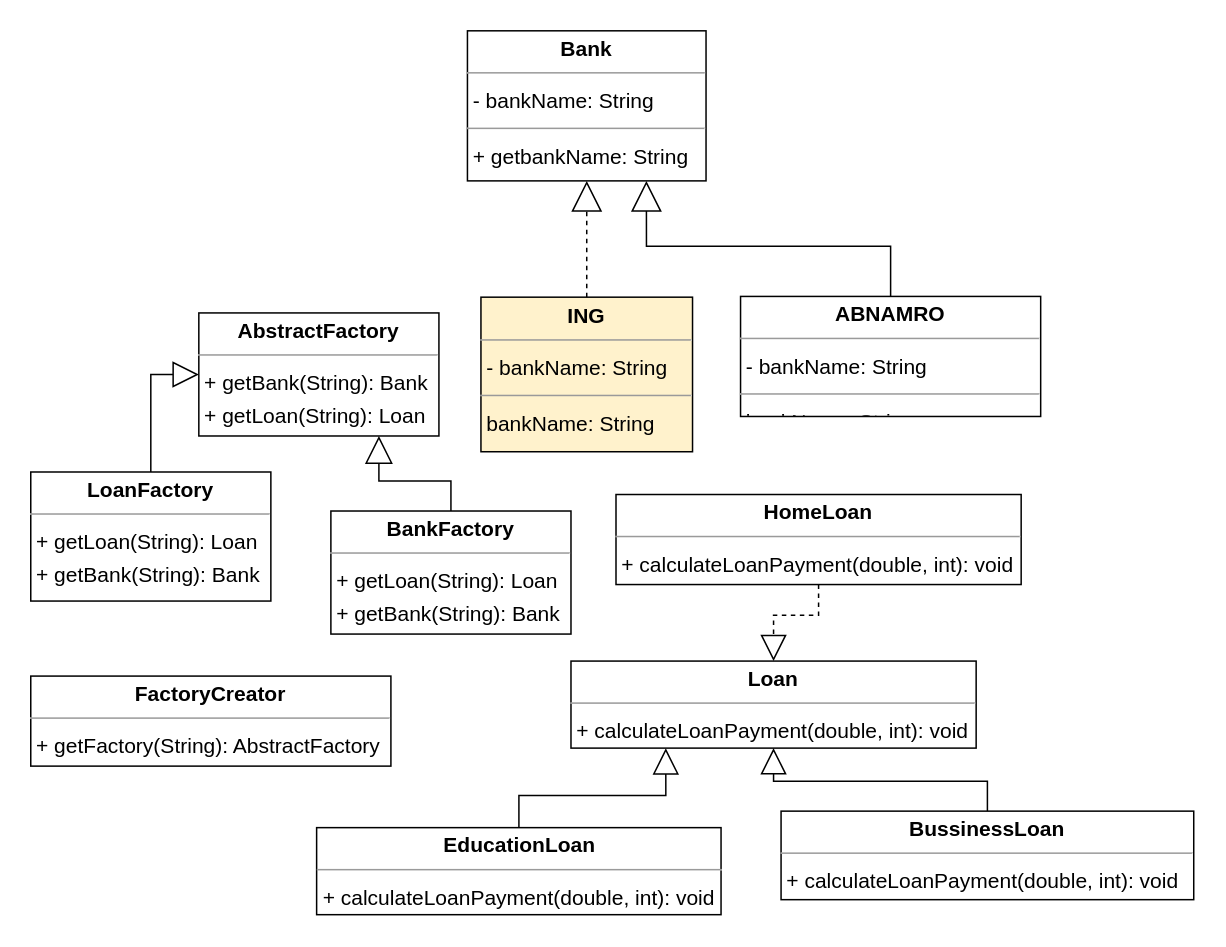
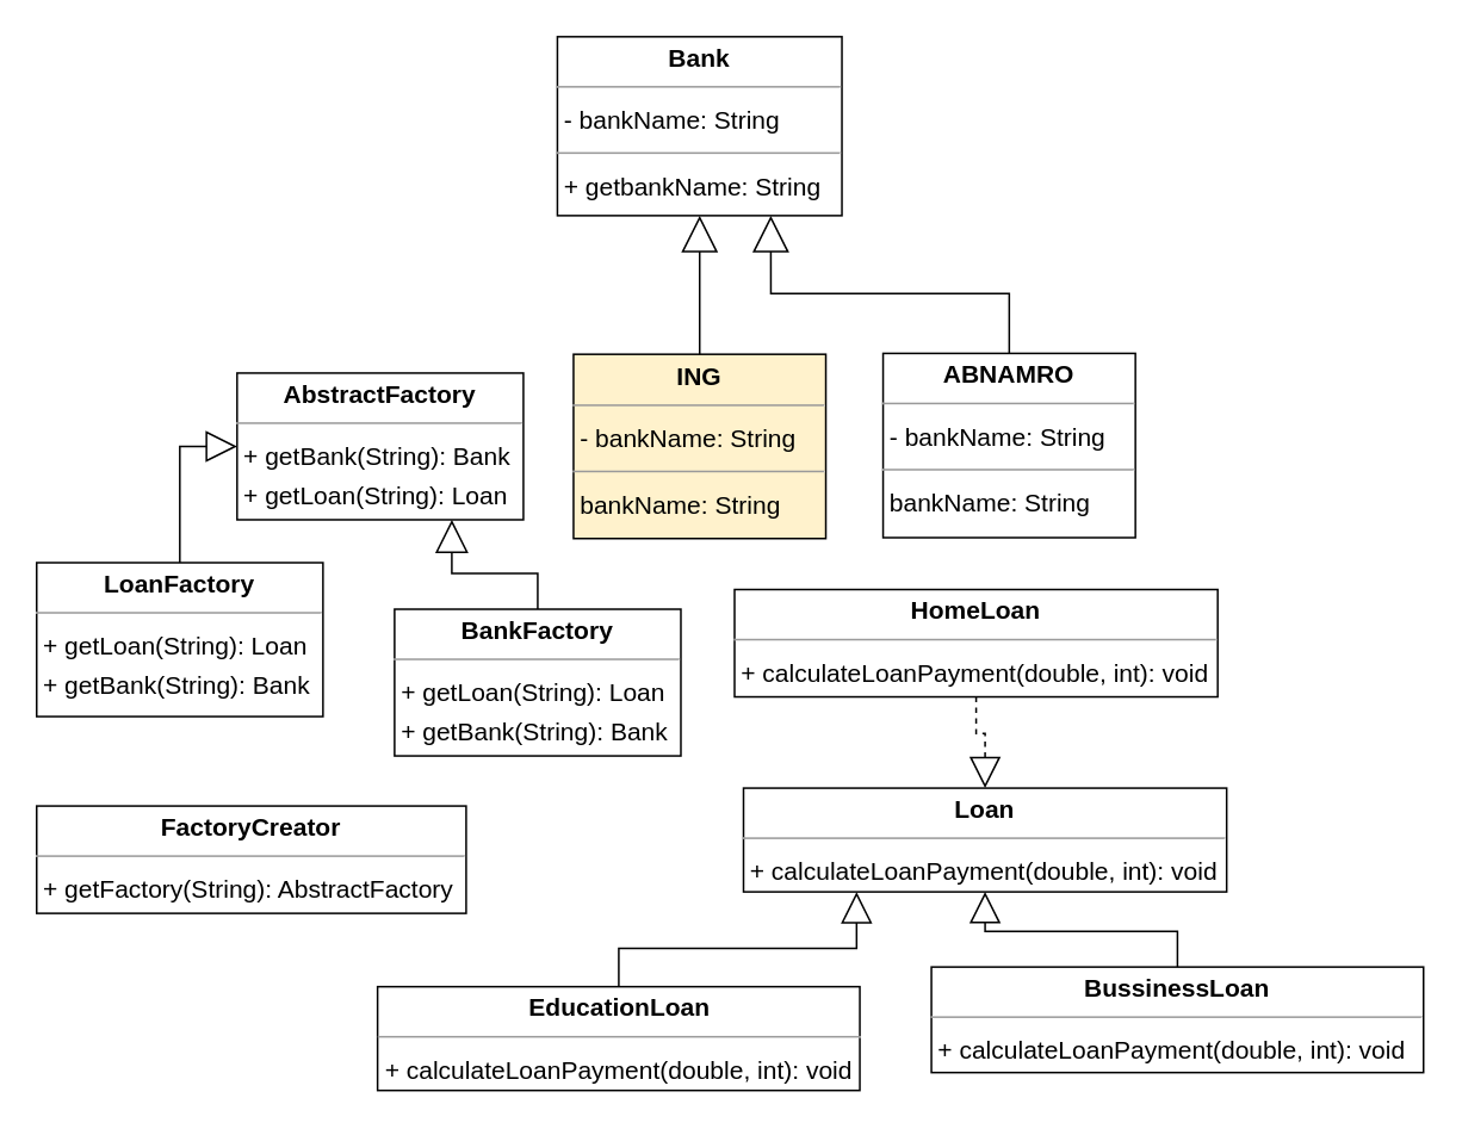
- <mxCell id="14" value="" style="edgeStyle=orthogonalEdgeStyle;rounded=0;orthogonalLoop=1;jettySize=auto;html=1;endArrow=block;endFill=0;endSize=18;dashed=1;" edge="1" parent="1" source="15" target="4"><mxGeometry relative="1" as="geometry" /></mxCell>
+ <mxCell id="14" value="" style="edgeStyle=orthogonalEdgeStyle;rounded=0;orthogonalLoop=1;jettySize=auto;html=1;endArrow=block;endFill=0;endSize=18;" edge="1" parent="1" source="15" target="4"><mxGeometry relative="1" as="geometry" /></mxCell>
- <mxCell id="2" value="&lt;p style=&quot;margin:0px;margin-top:4px;text-align:center;&quot;&gt;&lt;b&gt;ABNAMRO&lt;/b&gt;&lt;/p&gt;&lt;hr size=&quot;1&quot;/&gt;&lt;p style=&quot;margin:0 0 0 4px;line-height:1.6;&quot;&gt;- bankName: String&lt;/p&gt;&lt;hr size=&quot;1&quot;/&gt;&lt;p style=&quot;margin:0 0 0 4px;line-height:1.6;&quot;&gt; bankName: String&lt;/p&gt;" style="verticalAlign=top;align=left;overflow=fill;fontSize=14;fontFamily=Helvetica;html=1;rounded=0;shadow=0;comic=0;labelBackgroundColor=none;strokeWidth=1;" vertex="1" parent="1"><mxGeometry x="493" y="197" width="200" height="80" as="geometry" /></mxCell>
+ <mxCell id="2" value="&lt;p style=&quot;margin:0px;margin-top:4px;text-align:center;&quot;&gt;&lt;b&gt;ABNAMRO&lt;/b&gt;&lt;/p&gt;&lt;hr size=&quot;1&quot;/&gt;&lt;p style=&quot;margin:0 0 0 4px;line-height:1.6;&quot;&gt;- bankName: String&lt;/p&gt;&lt;hr size=&quot;1&quot;/&gt;&lt;p style=&quot;margin:0 0 0 4px;line-height:1.6;&quot;&gt; bankName: String&lt;/p&gt;" style="verticalAlign=top;align=left;overflow=fill;fontSize=14;fontFamily=Helvetica;html=1;rounded=0;shadow=0;comic=0;labelBackgroundColor=none;strokeWidth=1;" vertex="1" parent="1"><mxGeometry x="493" y="197" width="141" height="103" as="geometry" /></mxCell>
- <mxCell id="16" value="&lt;p style=&quot;margin:0px;margin-top:4px;text-align:center;&quot;&gt;&lt;b&gt;Loan&lt;/b&gt;&lt;/p&gt;&lt;hr size=&quot;1&quot;/&gt;&lt;p style=&quot;margin:0 0 0 4px;line-height:1.6;&quot;&gt;+ calculateLoanPayment(double, int): void&lt;/p&gt;" style="verticalAlign=top;align=left;overflow=fill;fontSize=14;fontFamily=Helvetica;html=1;rounded=0;shadow=0;comic=0;labelBackgroundColor=none;strokeWidth=1;" vertex="1" parent="1"><mxGeometry x="380" y="440" width="270" height="58" as="geometry" /></mxCell>
+ <mxCell id="16" value="&lt;p style=&quot;margin:0px;margin-top:4px;text-align:center;&quot;&gt;&lt;b&gt;Loan&lt;/b&gt;&lt;/p&gt;&lt;hr size=&quot;1&quot;/&gt;&lt;p style=&quot;margin:0 0 0 4px;line-height:1.6;&quot;&gt;+ calculateLoanPayment(double, int): void&lt;/p&gt;" style="verticalAlign=top;align=left;overflow=fill;fontSize=14;fontFamily=Helvetica;html=1;rounded=0;shadow=0;comic=0;labelBackgroundColor=none;strokeWidth=1;" vertex="1" parent="1"><mxGeometry x="415" y="440" width="270" height="58" as="geometry" /></mxCell>
